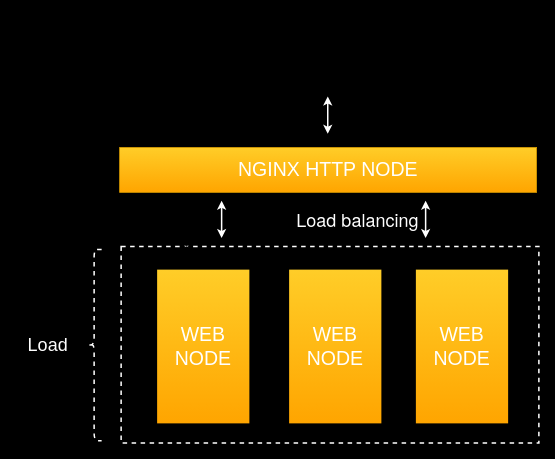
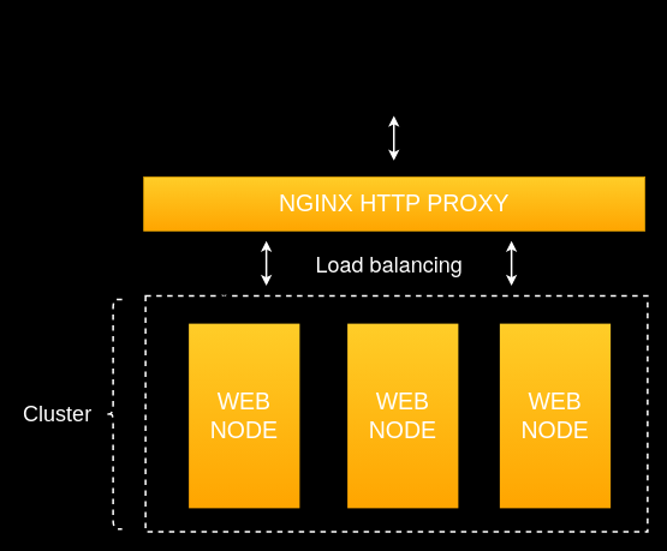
- <mxCell id="3" value="&lt;font style=&quot;font-size: 26px&quot; color=&quot;#ffffff&quot;&gt;NGINX HTTP NODE&lt;/font&gt;" style="rounded=0;whiteSpace=wrap;html=1;fillColor=#ffcd28;gradientColor=#ffa500;strokeColor=#d79b00;" vertex="1" parent="2"><mxGeometry y="176" width="556" height="60" as="geometry" /></mxCell>
+ <mxCell id="3" value="&lt;font style=&quot;font-size: 26px&quot; color=&quot;#ffffff&quot;&gt;NGINX HTTP PROXY&lt;/font&gt;" style="rounded=0;whiteSpace=wrap;html=1;fillColor=#ffcd28;gradientColor=#ffa500;strokeColor=#d79b00;" vertex="1" parent="2"><mxGeometry y="176" width="556" height="60" as="geometry" /></mxCell>
- <mxCell id="11" value="&lt;span style=&quot;font-family: &amp;#34;helvetica neue&amp;#34; , &amp;#34;helvetica&amp;#34; , &amp;#34;arial&amp;#34; , &amp;#34;hiragino sans gb&amp;#34; , &amp;#34;hiragino sans gb w3&amp;#34; , &amp;#34;microsoft yahei ui&amp;#34; , &amp;#34;microsoft yahei&amp;#34; , sans-serif&quot;&gt;&lt;font style=&quot;font-size: 24px&quot;&gt;Load balancing&lt;/font&gt;&lt;/span&gt;" style="text;html=1;align=center;verticalAlign=middle;resizable=0;points=[];autosize=1;strokeColor=none;fillColor=none;fontSize=26;fontColor=#FFFFFF;" vertex="1" parent="2"><mxGeometry x="229" y="254" width="175" height="36" as="geometry" /></mxCell>
+ <mxCell id="11" value="&lt;span style=&quot;font-family: &amp;#34;helvetica neue&amp;#34; , &amp;#34;helvetica&amp;#34; , &amp;#34;arial&amp;#34; , &amp;#34;hiragino sans gb&amp;#34; , &amp;#34;hiragino sans gb w3&amp;#34; , &amp;#34;microsoft yahei ui&amp;#34; , &amp;#34;microsoft yahei&amp;#34; , sans-serif&quot;&gt;&lt;font style=&quot;font-size: 24px&quot;&gt;Load balancing&lt;/font&gt;&lt;/span&gt;" style="text;html=1;align=center;verticalAlign=middle;resizable=0;points=[];autosize=1;strokeColor=none;fillColor=none;fontSize=26;fontColor=#FFFFFF;" vertex="1" parent="2"><mxGeometry x="184" y="254" width="175" height="36" as="geometry" /></mxCell>
- <mxCell id="15" value="Load" style="text;html=1;align=center;verticalAlign=middle;resizable=0;points=[];autosize=1;strokeColor=none;fillColor=none;fontSize=24;fontColor=#FFFFFF;" vertex="1" parent="1"><mxGeometry x="20" y="443" width="86" height="33" as="geometry" /></mxCell>
+ <mxCell id="15" value="Cluster" style="text;html=1;align=center;verticalAlign=middle;resizable=0;points=[];autosize=1;strokeColor=none;fillColor=none;fontSize=24;fontColor=#FFFFFF;" vertex="1" parent="1"><mxGeometry x="20" y="443" width="86" height="33" as="geometry" /></mxCell>
